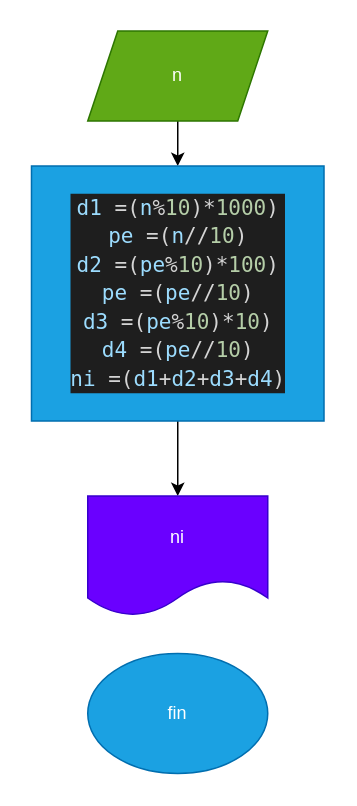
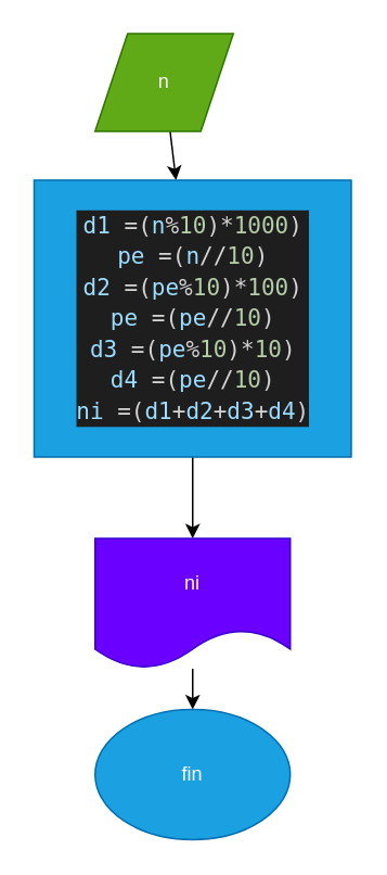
- <mxCell id="3" value="n" style="shape=parallelogram;perimeter=parallelogramPerimeter;whiteSpace=wrap;html=1;fixedSize=1;fillColor=#60a917;fontColor=#ffffff;strokeColor=#2D7600;" vertex="1" parent="1"><mxGeometry x="58" y="20" width="120" height="60" as="geometry" /></mxCell>
+ <mxCell id="3" value="n" style="shape=parallelogram;perimeter=parallelogramPerimeter;whiteSpace=wrap;html=1;fixedSize=1;fillColor=#60a917;fontColor=#ffffff;strokeColor=#2D7600;" vertex="1" parent="1"><mxGeometry x="58" y="20" width="85" height="60" as="geometry" /></mxCell>
+ <mxCell id="6" value="" style="edgeStyle=none;html=1;" edge="1" parent="1" source="7" target="8"><mxGeometry relative="1" as="geometry" /></mxCell>
